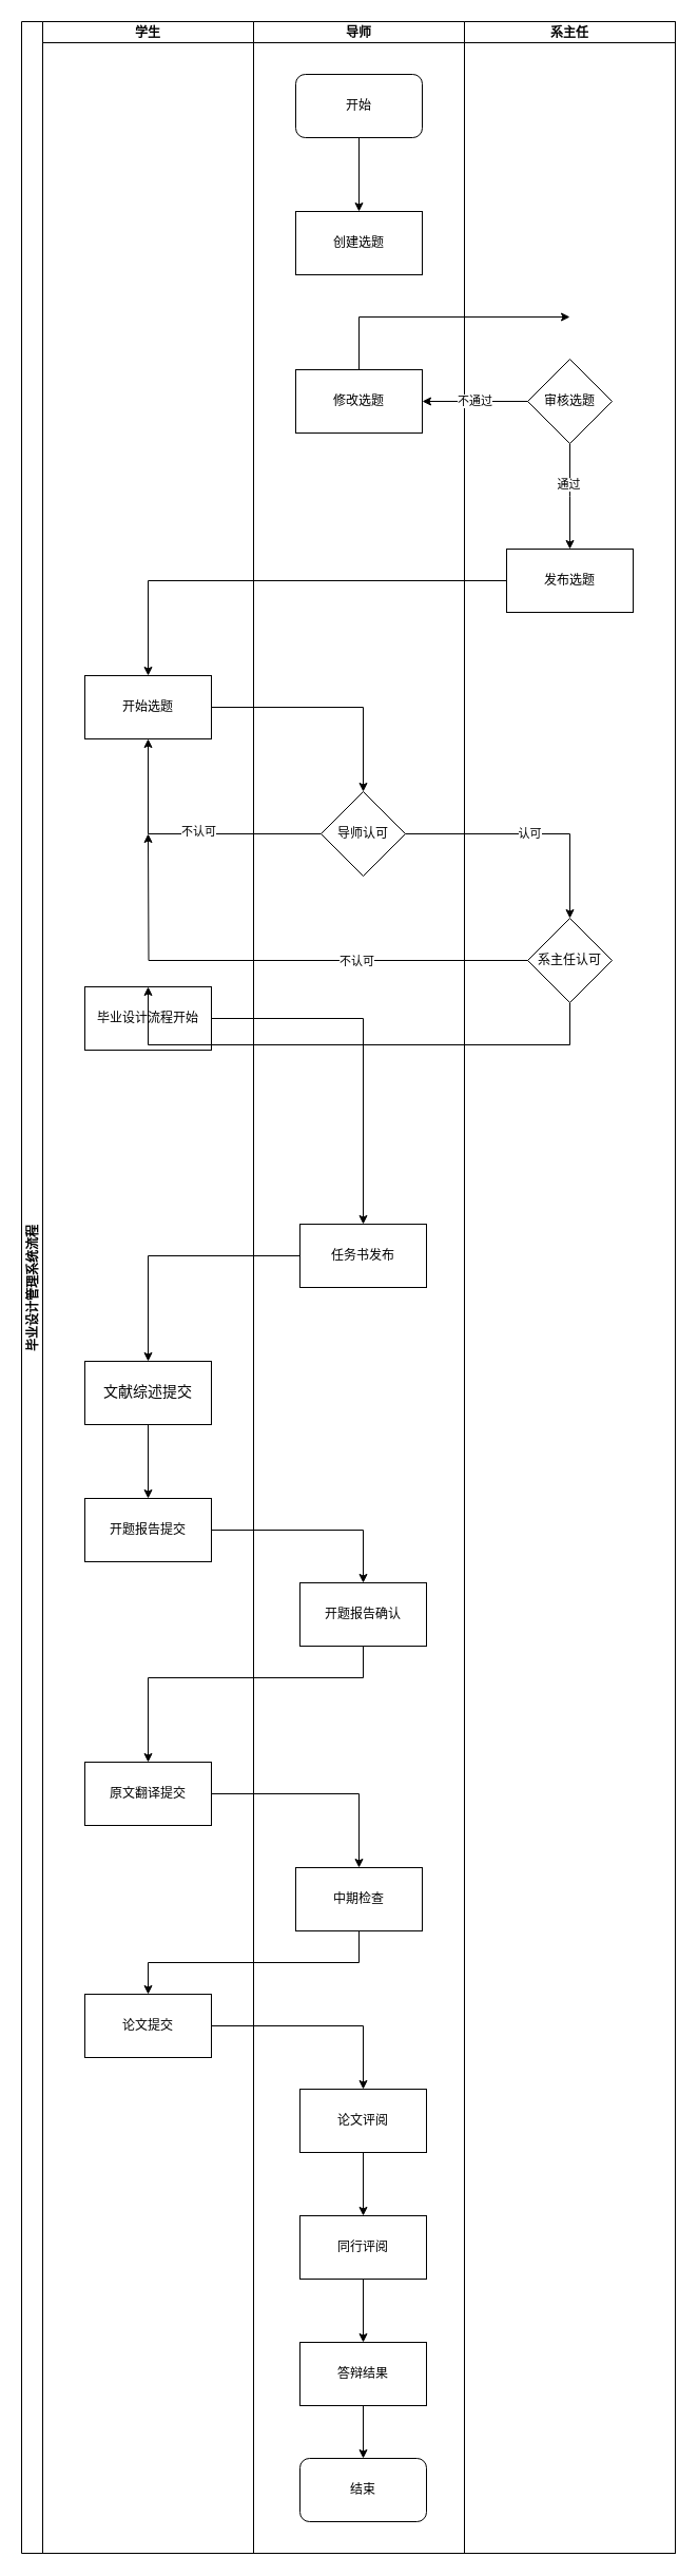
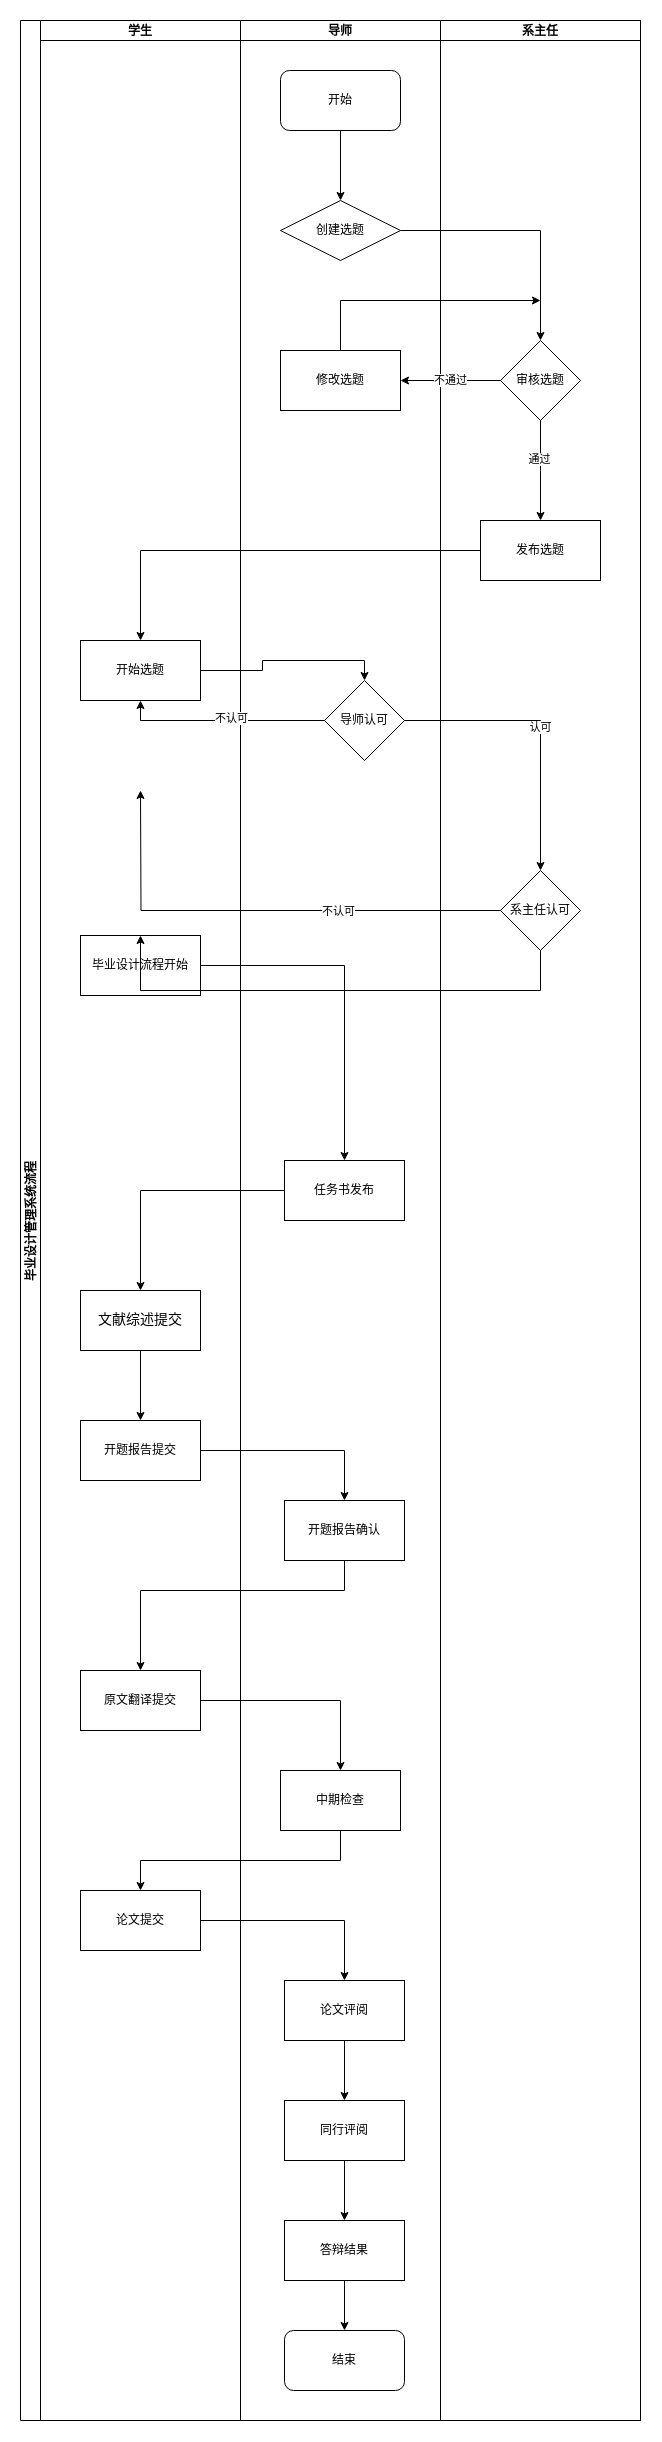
- <mxCell id="14" value="创建选题" style="rounded=0;whiteSpace=wrap;html=1;" vertex="1" parent="11"><mxGeometry x="40" y="180" width="120" height="60" as="geometry" /></mxCell>
+ <mxCell id="14" value="创建选题" style="rhombus;whiteSpace=wrap;html=1;" vertex="1" parent="11"><mxGeometry x="40" y="180" width="120" height="60" as="geometry" /></mxCell>
+ <mxCell id="31" style="edgeStyle=orthogonalEdgeStyle;rounded=0;orthogonalLoop=1;jettySize=auto;html=1;entryX=0.5;entryY=0;entryDx=0;entryDy=0;" edge="1" parent="2" source="14" target="28"><mxGeometry relative="1" as="geometry" /></mxCell>
- <mxCell id="16" value="导师认可" style="rhombus;whiteSpace=wrap;html=1;" vertex="1" parent="11"><mxGeometry x="64" y="730" width="80" height="80" as="geometry" /></mxCell>
+ <mxCell id="16" value="导师认可" style="rhombus;whiteSpace=wrap;html=1;" vertex="1" parent="11"><mxGeometry x="84" y="660" width="80" height="80" as="geometry" /></mxCell>
